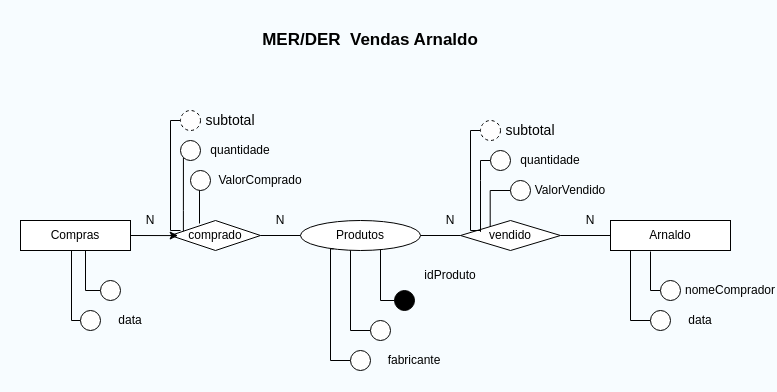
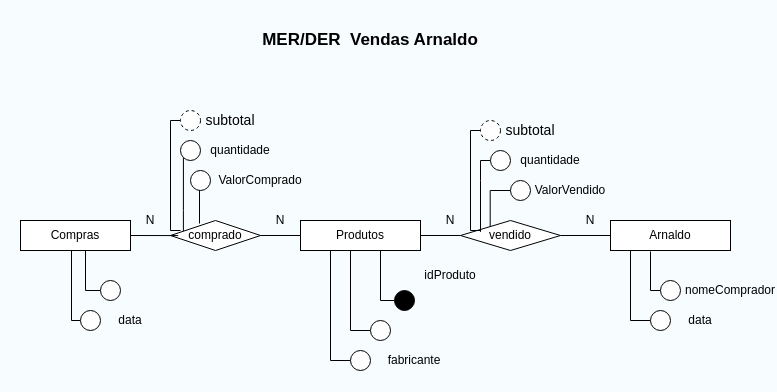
- <mxCell id="7" value="" style="endArrow=classic;html=1;exitX=1;exitY=0.5;exitDx=0;exitDy=0;entryX=0.085;entryY=0.503;entryDx=0;entryDy=0;entryPerimeter=0;" edge="1" parent="1" source="2" target="6"><mxGeometry width="50" height="50" relative="1" as="geometry"><mxPoint x="350" y="330" as="sourcePoint" /><mxPoint x="400" y="280" as="targetPoint" /></mxGeometry></mxCell>
+ <mxCell id="7" value="" style="endArrow=none;html=1;exitX=1;exitY=0.5;exitDx=0;exitDy=0;entryX=0.085;entryY=0.503;entryDx=0;entryDy=0;entryPerimeter=0;" edge="1" parent="1" source="2" target="6"><mxGeometry width="50" height="50" relative="1" as="geometry"><mxPoint x="350" y="330" as="sourcePoint" /><mxPoint x="400" y="280" as="targetPoint" /></mxGeometry></mxCell>
- <mxCell id="3" value="Produtos" style="ellipse;whiteSpace=wrap;html=1;" vertex="1" parent="1"><mxGeometry x="300" y="220" width="120" height="30" as="geometry" /></mxCell>
+ <mxCell id="3" value="Produtos" style="rounded=0;whiteSpace=wrap;html=1;" vertex="1" parent="1"><mxGeometry x="300" y="220" width="120" height="30" as="geometry" /></mxCell>
